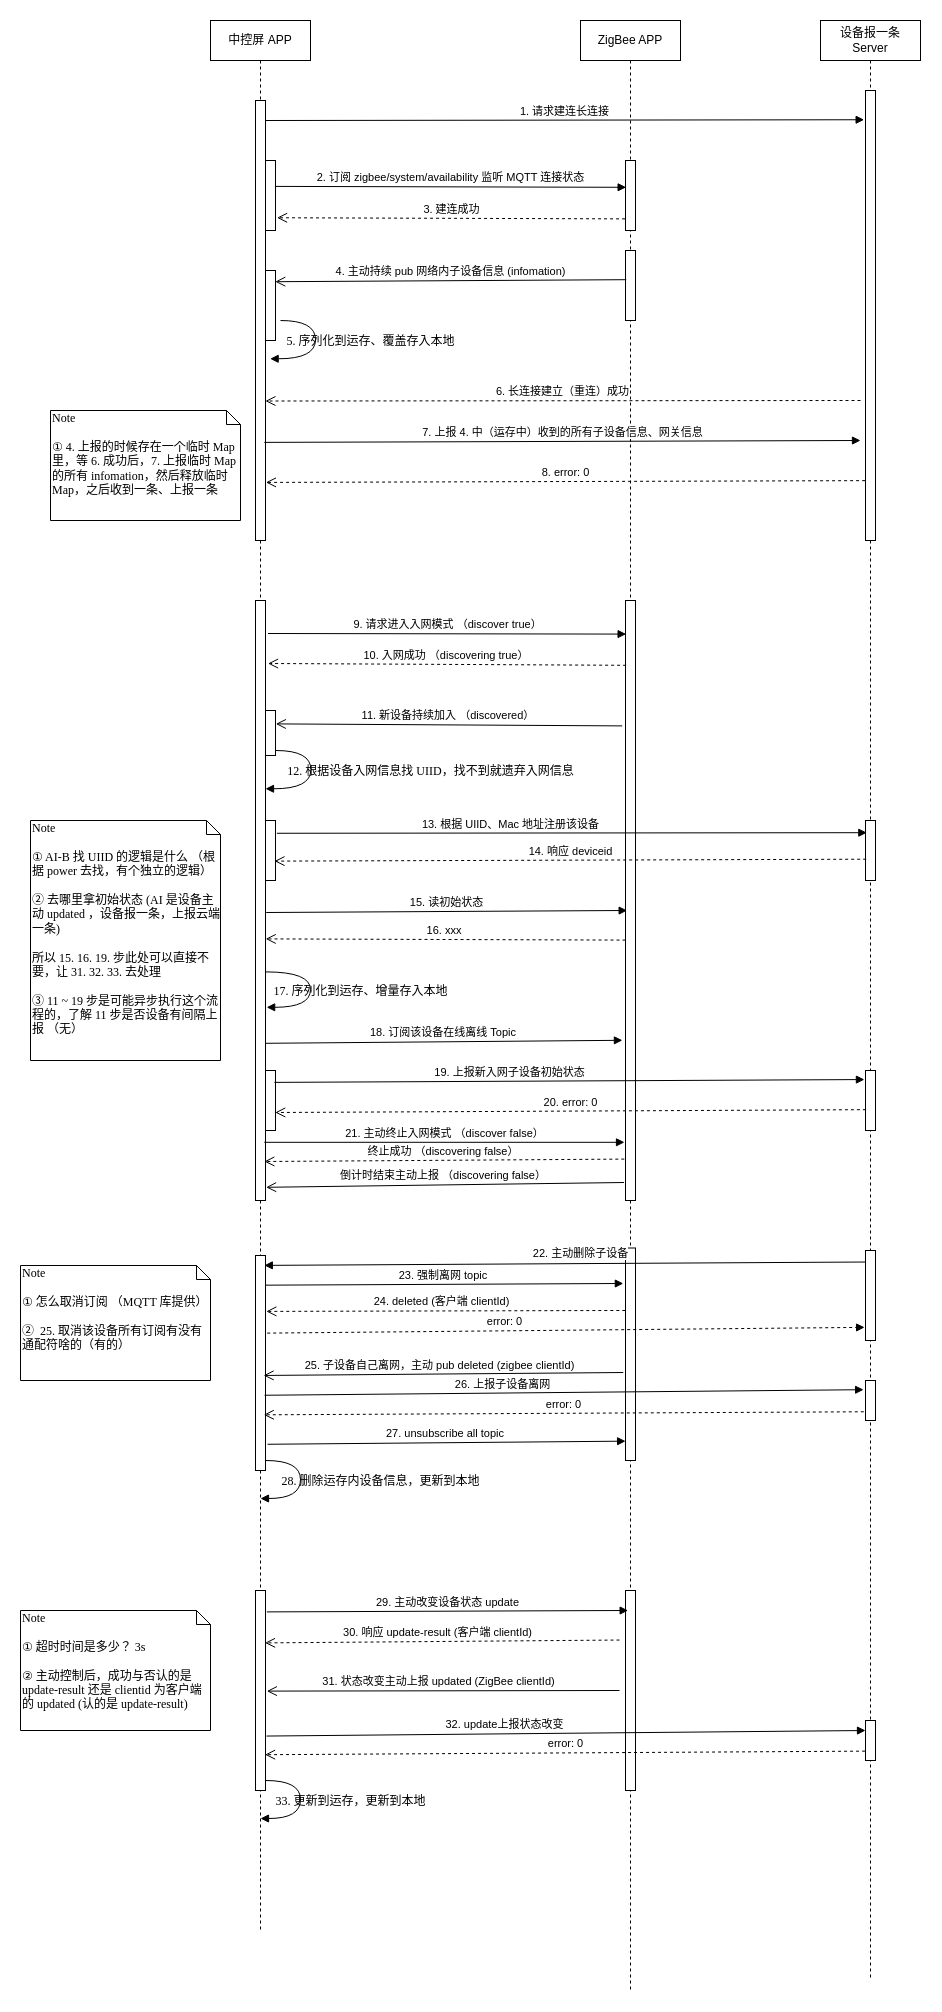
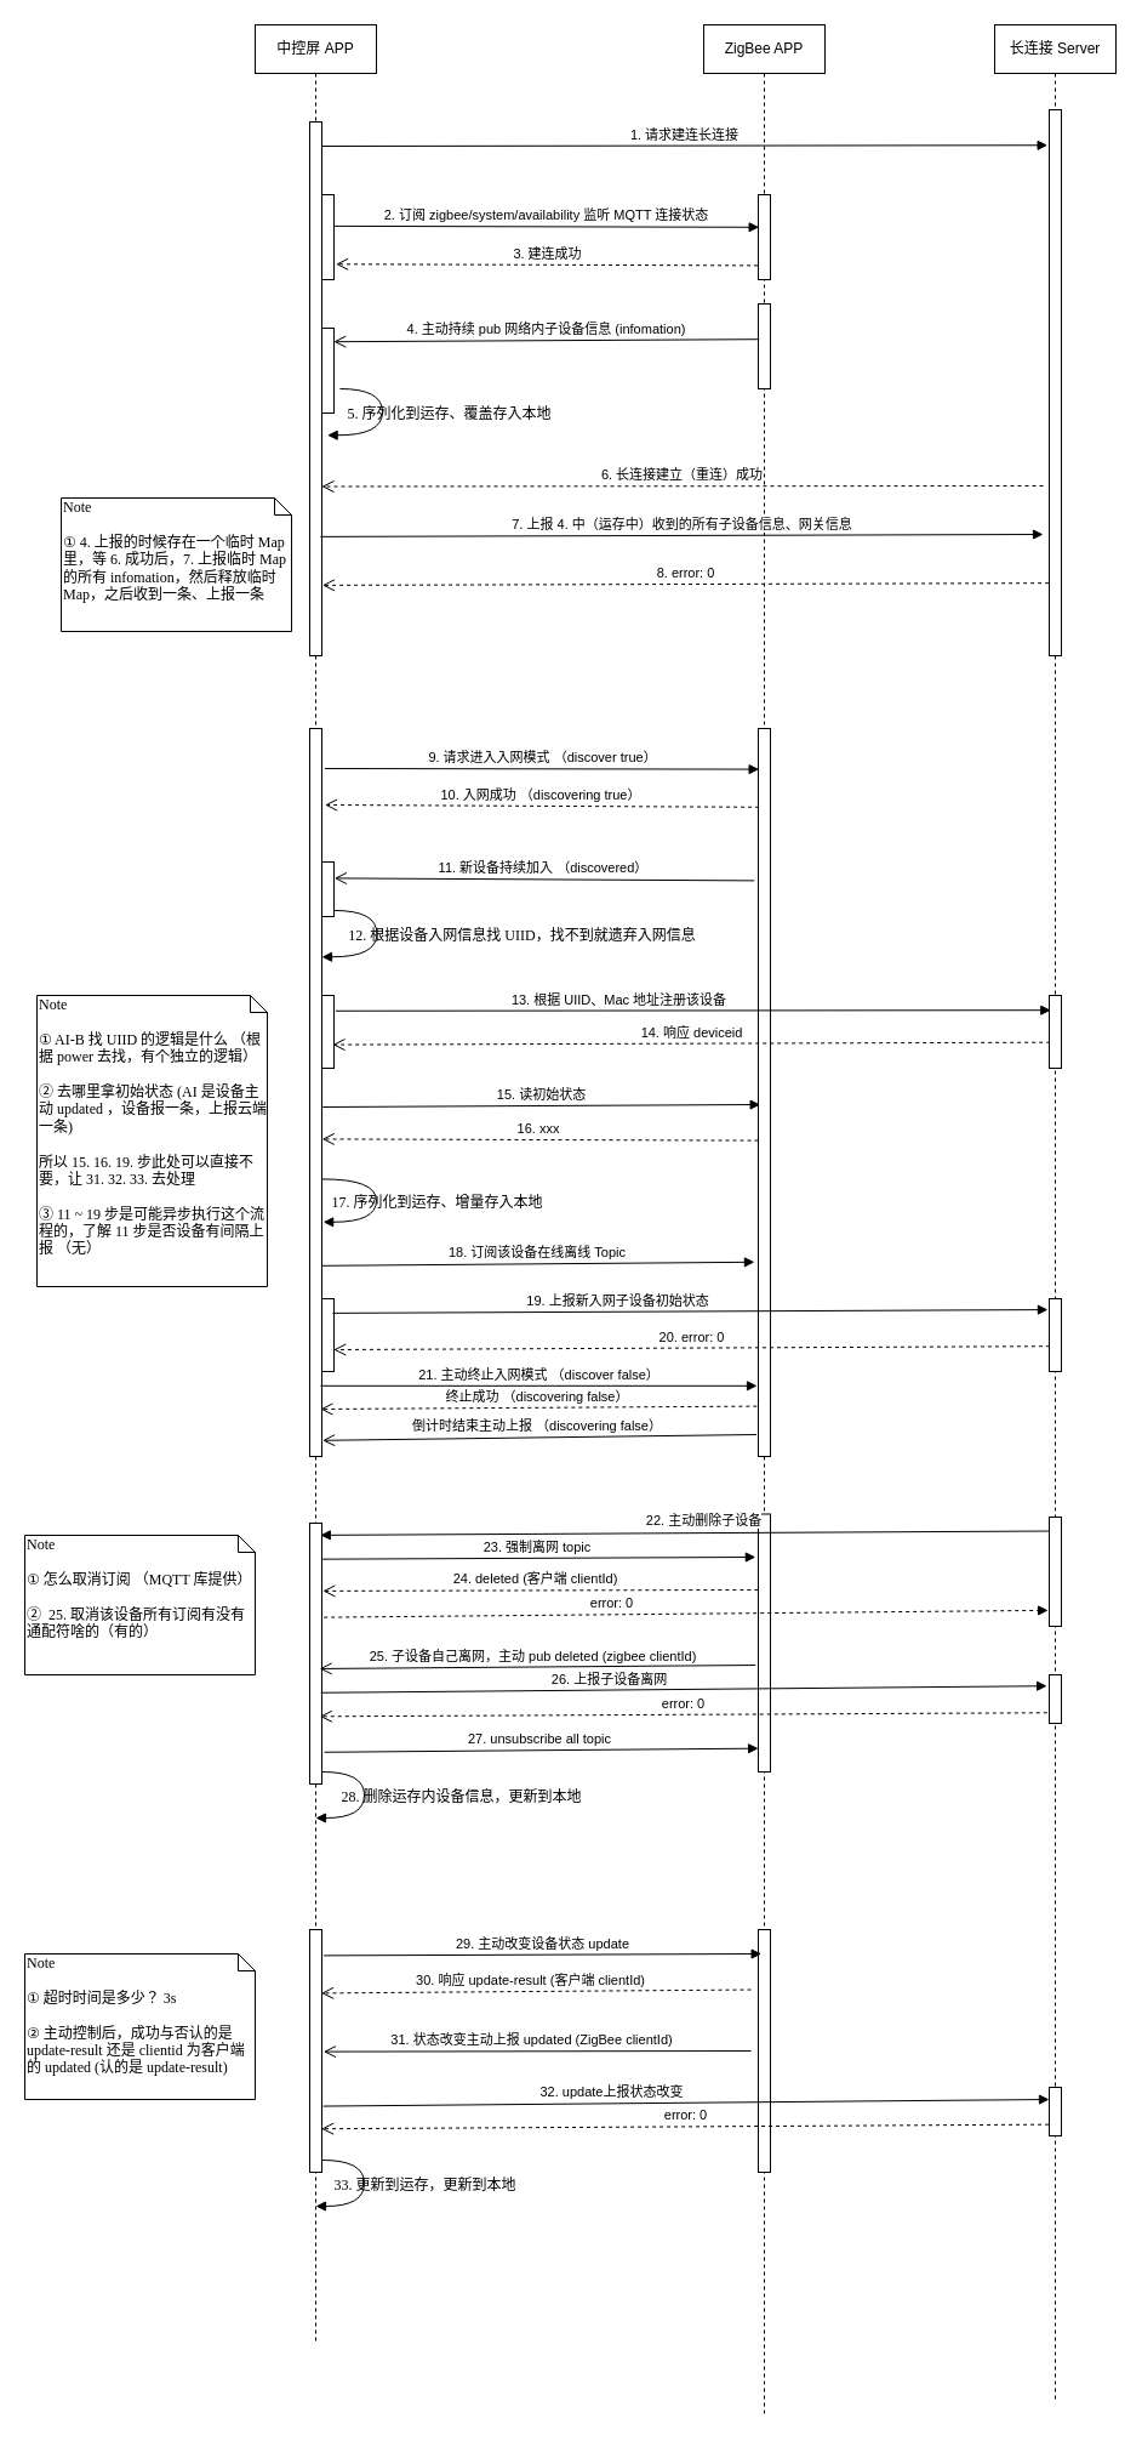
- <mxCell id="24" value="设备报一条 Server" style="shape=umlLifeline;perimeter=lifelinePerimeter;whiteSpace=wrap;html=1;container=1;collapsible=0;recursiveResize=0;outlineConnect=0;" parent="1" vertex="1"><mxGeometry x="820" y="20" width="100" height="1960" as="geometry" /></mxCell>
+ <mxCell id="24" value="长连接 Server" style="shape=umlLifeline;perimeter=lifelinePerimeter;whiteSpace=wrap;html=1;container=1;collapsible=0;recursiveResize=0;outlineConnect=0;" parent="1" vertex="1"><mxGeometry x="820" y="20" width="100" height="1960" as="geometry" /></mxCell>
